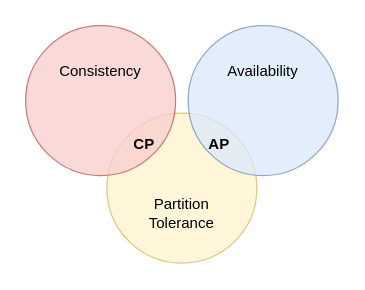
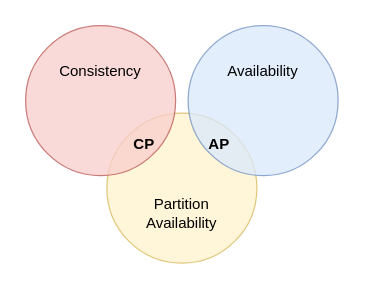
- <mxCell id="2" value="Partition&lt;br style=&quot;font-size: 12px;&quot;&gt;Tolerance" style="ellipse;whiteSpace=wrap;html=1;fillStyle=auto;fillColor=#fff2cc;strokeColor=#d6b656;opacity=75;fontStyle=0;fontSize=12;verticalAlign=bottom;spacing=25;" parent="1" vertex="1"><mxGeometry x="85" y="90" width="120" height="120" as="geometry" /></mxCell>
+ <mxCell id="2" value="Partition&lt;br style=&quot;font-size: 12px;&quot;&gt;Availability" style="ellipse;whiteSpace=wrap;html=1;fillStyle=auto;fillColor=#fff2cc;strokeColor=#d6b656;opacity=75;fontStyle=0;fontSize=12;verticalAlign=bottom;spacing=25;" parent="1" vertex="1"><mxGeometry x="85" y="90" width="120" height="120" as="geometry" /></mxCell>
